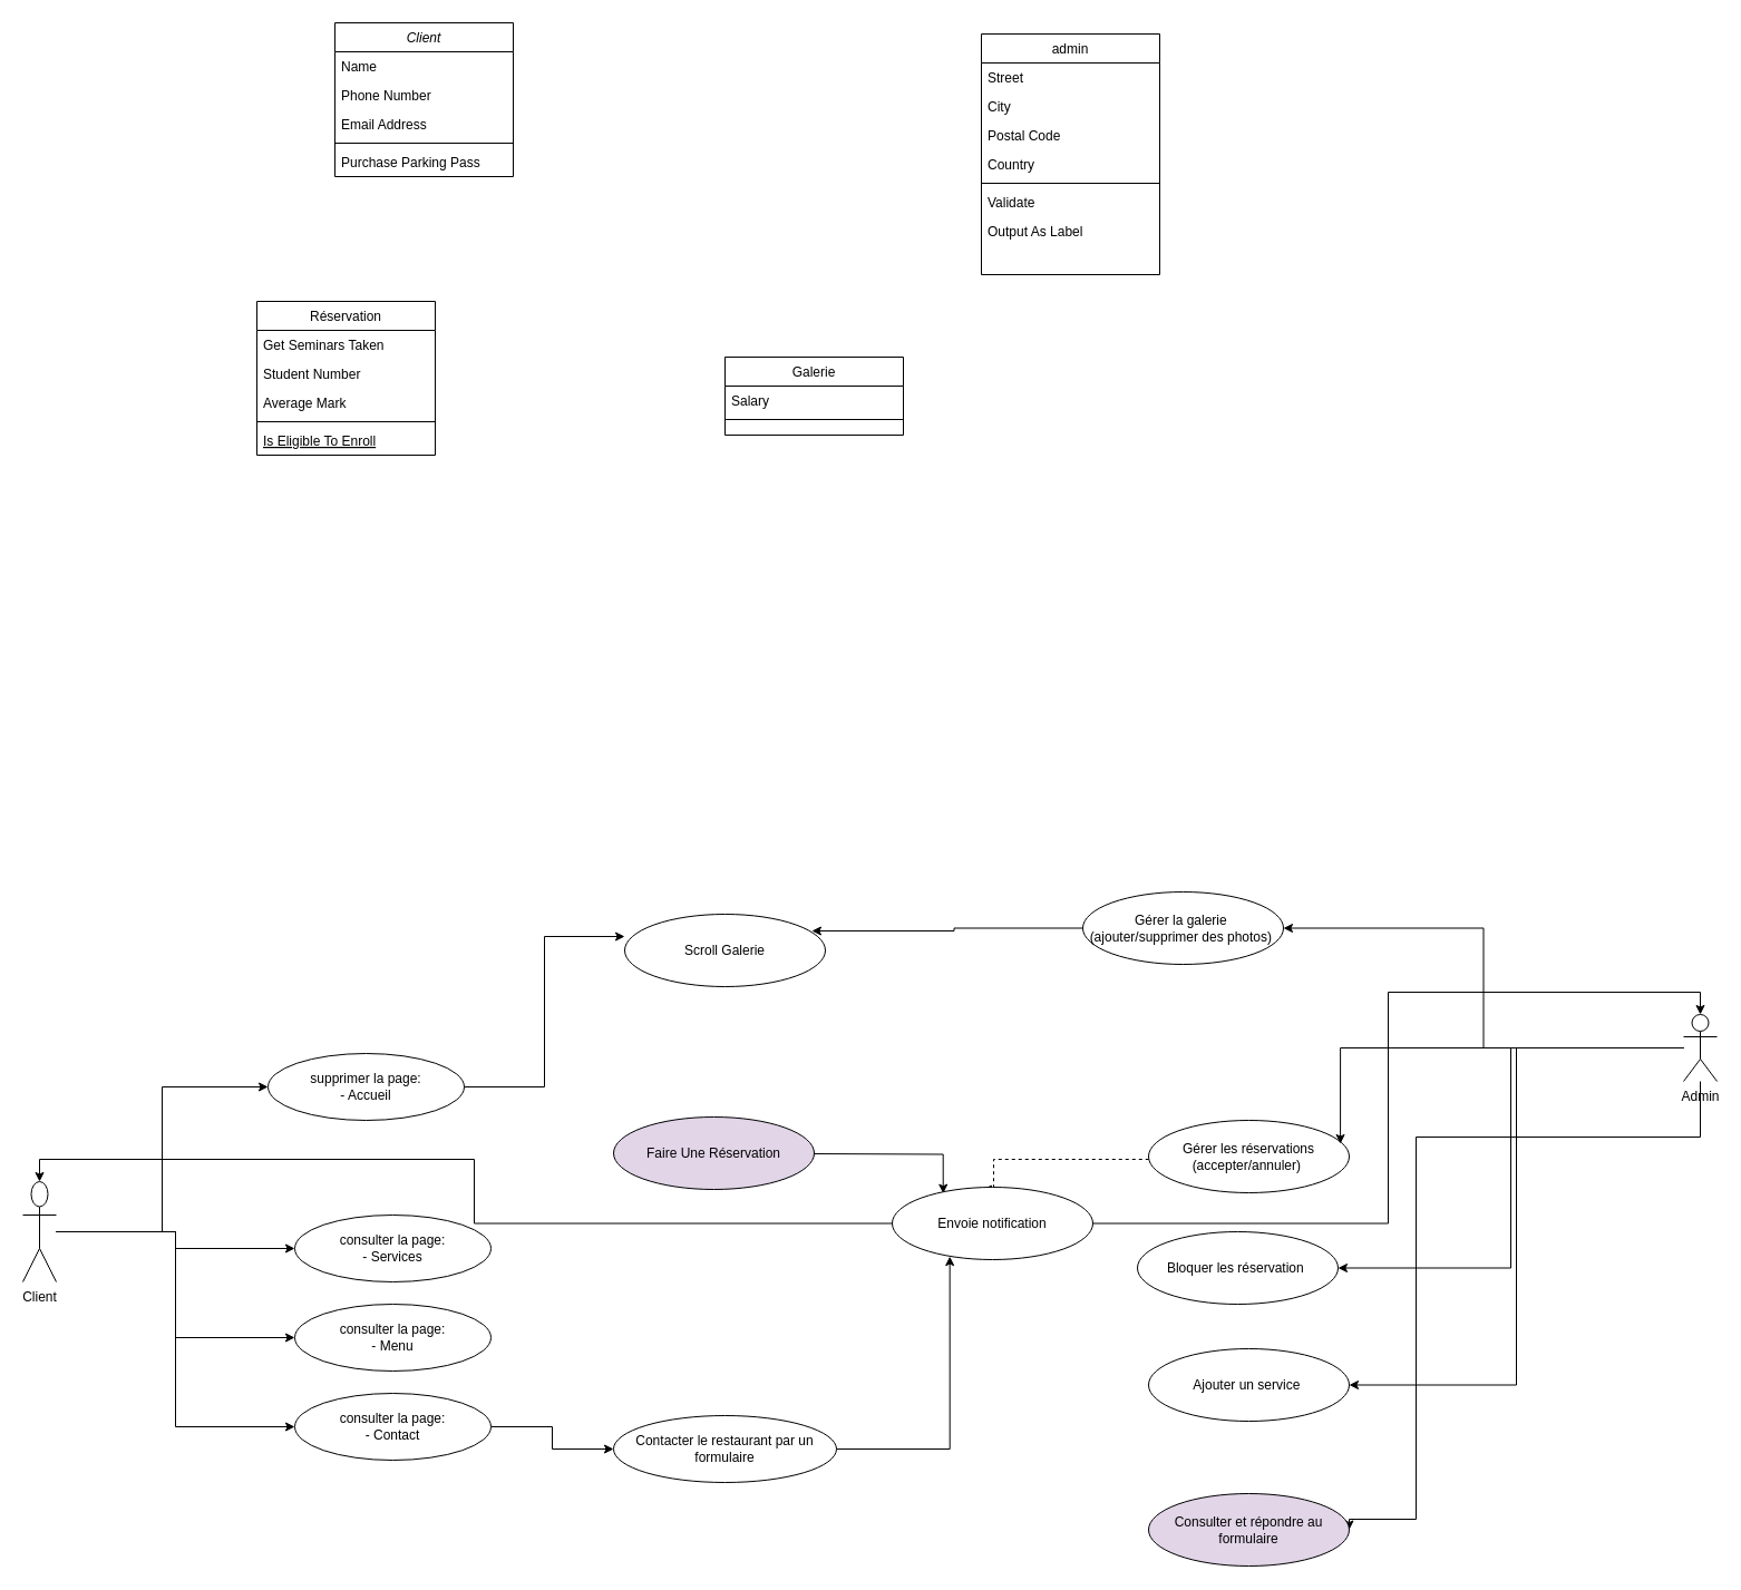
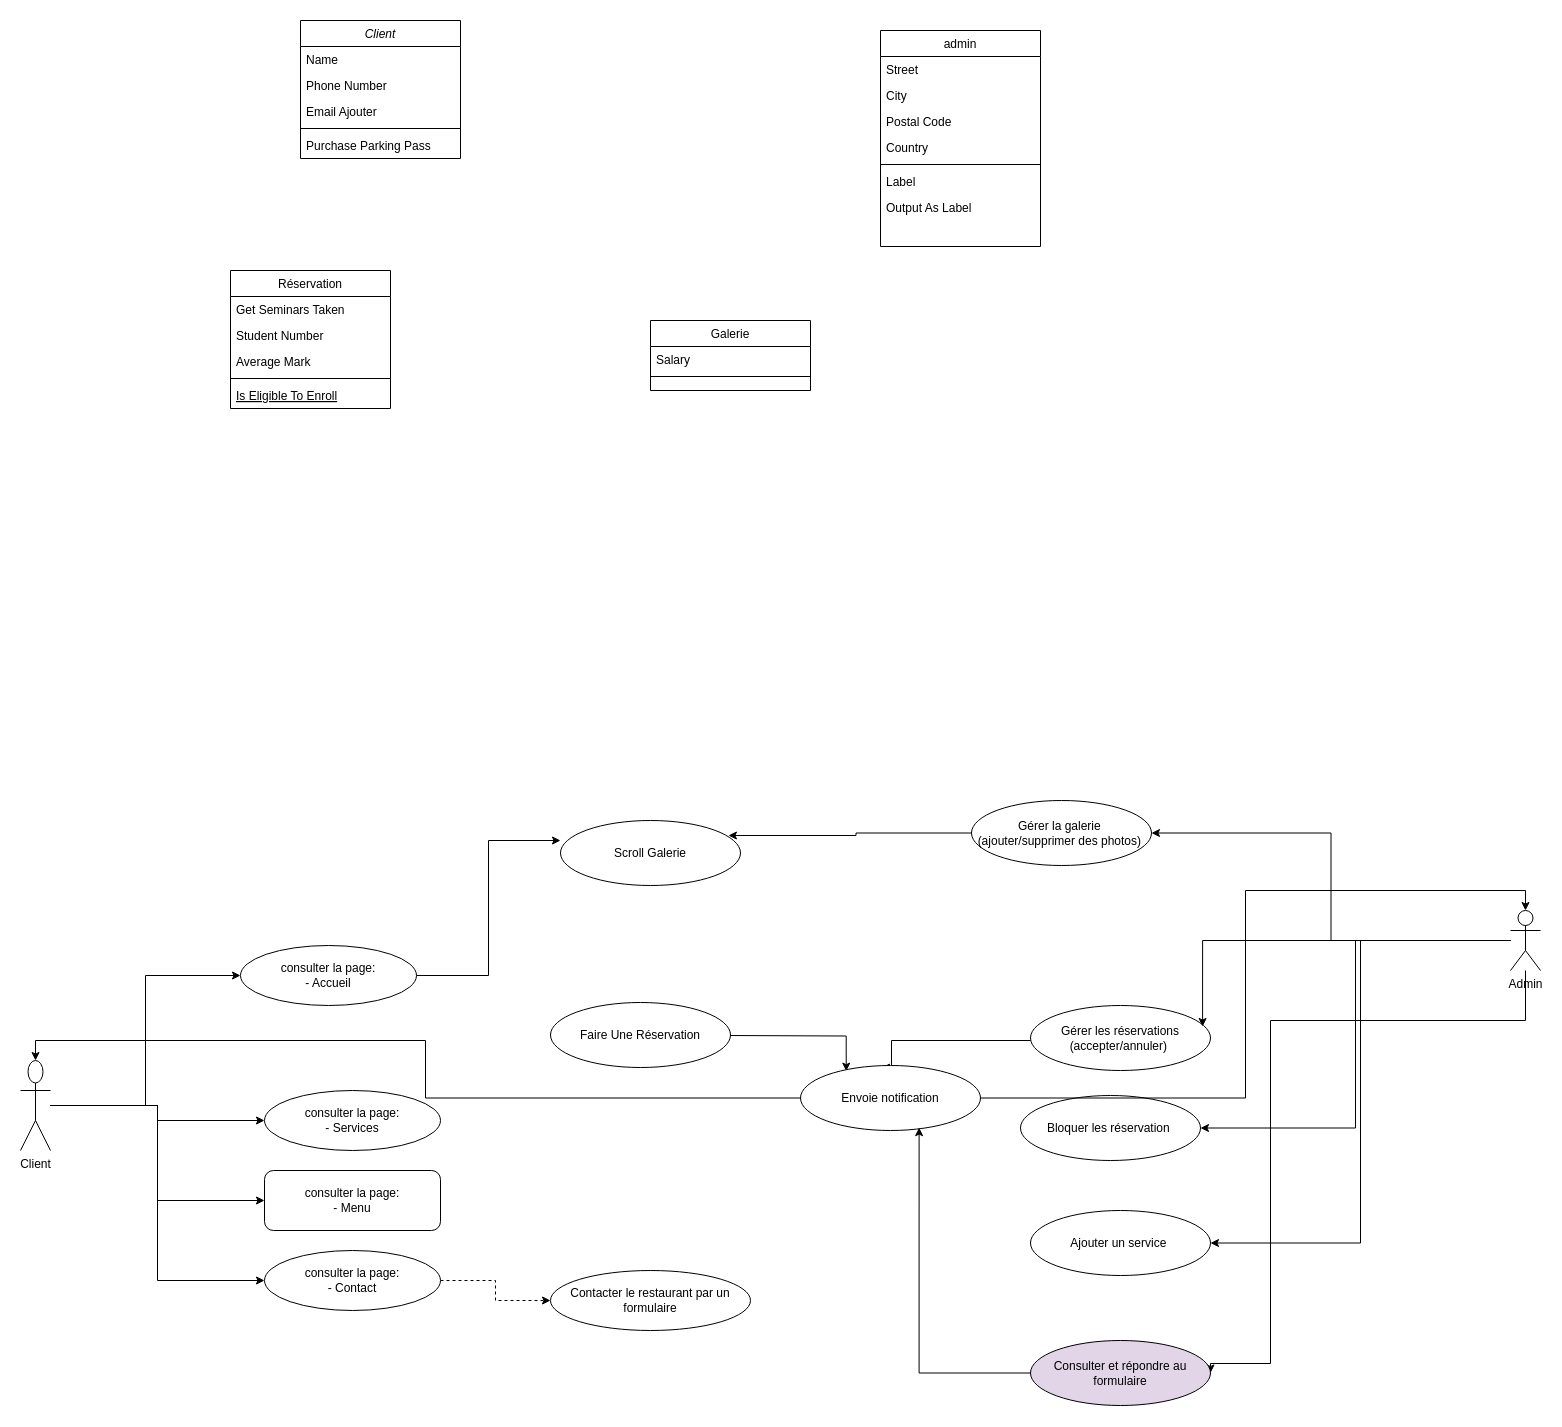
- <mxCell id="5" value="Email Address" style="text;align=left;verticalAlign=top;spacingLeft=4;spacingRight=4;overflow=hidden;rotatable=0;points=[[0,0.5],[1,0.5]];portConstraint=eastwest;rounded=0;shadow=0;html=0;" parent="2" vertex="1"><mxGeometry y="78" width="160" height="26" as="geometry" /></mxCell>
+ <mxCell id="5" value="Email Ajouter" style="text;align=left;verticalAlign=top;spacingLeft=4;spacingRight=4;overflow=hidden;rotatable=0;points=[[0,0.5],[1,0.5]];portConstraint=eastwest;rounded=0;shadow=0;html=0;" parent="2" vertex="1"><mxGeometry y="78" width="160" height="26" as="geometry" /></mxCell>
- <mxCell id="23" value="Validate" style="text;align=left;verticalAlign=top;spacingLeft=4;spacingRight=4;overflow=hidden;rotatable=0;points=[[0,0.5],[1,0.5]];portConstraint=eastwest;" parent="17" vertex="1"><mxGeometry y="138" width="160" height="26" as="geometry" /></mxCell>
+ <mxCell id="23" value="Label" style="text;align=left;verticalAlign=top;spacingLeft=4;spacingRight=4;overflow=hidden;rotatable=0;points=[[0,0.5],[1,0.5]];portConstraint=eastwest;" parent="17" vertex="1"><mxGeometry y="138" width="160" height="26" as="geometry" /></mxCell>
- <mxCell id="35" value="supprimer la page:&lt;br&gt;- Accueil" style="ellipse;whiteSpace=wrap;html=1;" vertex="1" parent="1"><mxGeometry x="240" y="945" width="176" height="60" as="geometry" /></mxCell>
+ <mxCell id="35" value="consulter la page:&lt;br&gt;- Accueil" style="ellipse;whiteSpace=wrap;html=1;" vertex="1" parent="1"><mxGeometry x="240" y="945" width="176" height="60" as="geometry" /></mxCell>
- <mxCell id="36" value="Faire Une Réservation" style="ellipse;whiteSpace=wrap;html=1;fillColor=#e1d5e7;" vertex="1" parent="1"><mxGeometry x="550" y="1002" width="180" height="65" as="geometry" /></mxCell>
+ <mxCell id="36" value="Faire Une Réservation" style="ellipse;whiteSpace=wrap;html=1;" vertex="1" parent="1"><mxGeometry x="550" y="1002" width="180" height="65" as="geometry" /></mxCell>
- <mxCell id="44" style="edgeStyle=orthogonalEdgeStyle;rounded=0;orthogonalLoop=1;jettySize=auto;html=1;entryX=0.45;entryY=0.033;entryDx=0;entryDy=0;entryPerimeter=0;dashed=1;" edge="1" parent="1" source="45" target="51"><mxGeometry relative="1" as="geometry"><mxPoint x="880" y="1010" as="targetPoint" /><Array as="points"><mxPoint x="891" y="1040" /></Array></mxGeometry></mxCell>
+ <mxCell id="44" style="edgeStyle=orthogonalEdgeStyle;rounded=0;orthogonalLoop=1;jettySize=auto;html=1;entryX=0.45;entryY=0.033;entryDx=0;entryDy=0;entryPerimeter=0;" edge="1" parent="1" source="45" target="51"><mxGeometry relative="1" as="geometry"><mxPoint x="880" y="1010" as="targetPoint" /><Array as="points"><mxPoint x="891" y="1040" /></Array></mxGeometry></mxCell>
- <mxCell id="50" value="&lt;div&gt;Bloquer les réservation&amp;nbsp;&lt;/div&gt;" style="ellipse;whiteSpace=wrap;html=1;" vertex="1" parent="1"><mxGeometry x="1020" y="1105" width="180" height="65" as="geometry" /></mxCell>
+ <mxCell id="50" value="&lt;div&gt;Bloquer les réservation&amp;nbsp;&lt;/div&gt;" style="ellipse;whiteSpace=wrap;html=1;" vertex="1" parent="1"><mxGeometry x="1020" y="1095" width="180" height="65" as="geometry" /></mxCell>
- <mxCell id="39" value="consulter la page:&lt;br&gt;- Menu" style="ellipse;whiteSpace=wrap;html=1;" vertex="1" parent="1"><mxGeometry x="264" y="1170" width="176" height="60" as="geometry" /></mxCell>
+ <mxCell id="39" value="consulter la page:&lt;br&gt;- Menu" style="whiteSpace=wrap;html=1;rounded=1;" vertex="1" parent="1"><mxGeometry x="264" y="1170" width="176" height="60" as="geometry" /></mxCell>
- <mxCell id="56" style="edgeStyle=orthogonalEdgeStyle;rounded=0;orthogonalLoop=1;jettySize=auto;html=1;entryX=0.287;entryY=0.956;entryDx=0;entryDy=0;entryPerimeter=0;" edge="1" parent="1" source="37" target="51"><mxGeometry relative="1" as="geometry" /></mxCell>
- <mxCell id="40" style="edgeStyle=orthogonalEdgeStyle;rounded=0;orthogonalLoop=1;jettySize=auto;html=1;" edge="1" parent="1" source="41" target="37"><mxGeometry relative="1" as="geometry" /></mxCell>
+ <mxCell id="40" style="edgeStyle=orthogonalEdgeStyle;rounded=0;orthogonalLoop=1;jettySize=auto;html=1;dashed=1;" edge="1" parent="1" source="41" target="37"><mxGeometry relative="1" as="geometry" /></mxCell>
+ <mxCell id="57" style="edgeStyle=orthogonalEdgeStyle;rounded=0;orthogonalLoop=1;jettySize=auto;html=1;entryX=0.659;entryY=0.956;entryDx=0;entryDy=0;entryPerimeter=0;" edge="1" parent="1" source="55" target="51"><mxGeometry relative="1" as="geometry" /></mxCell>
